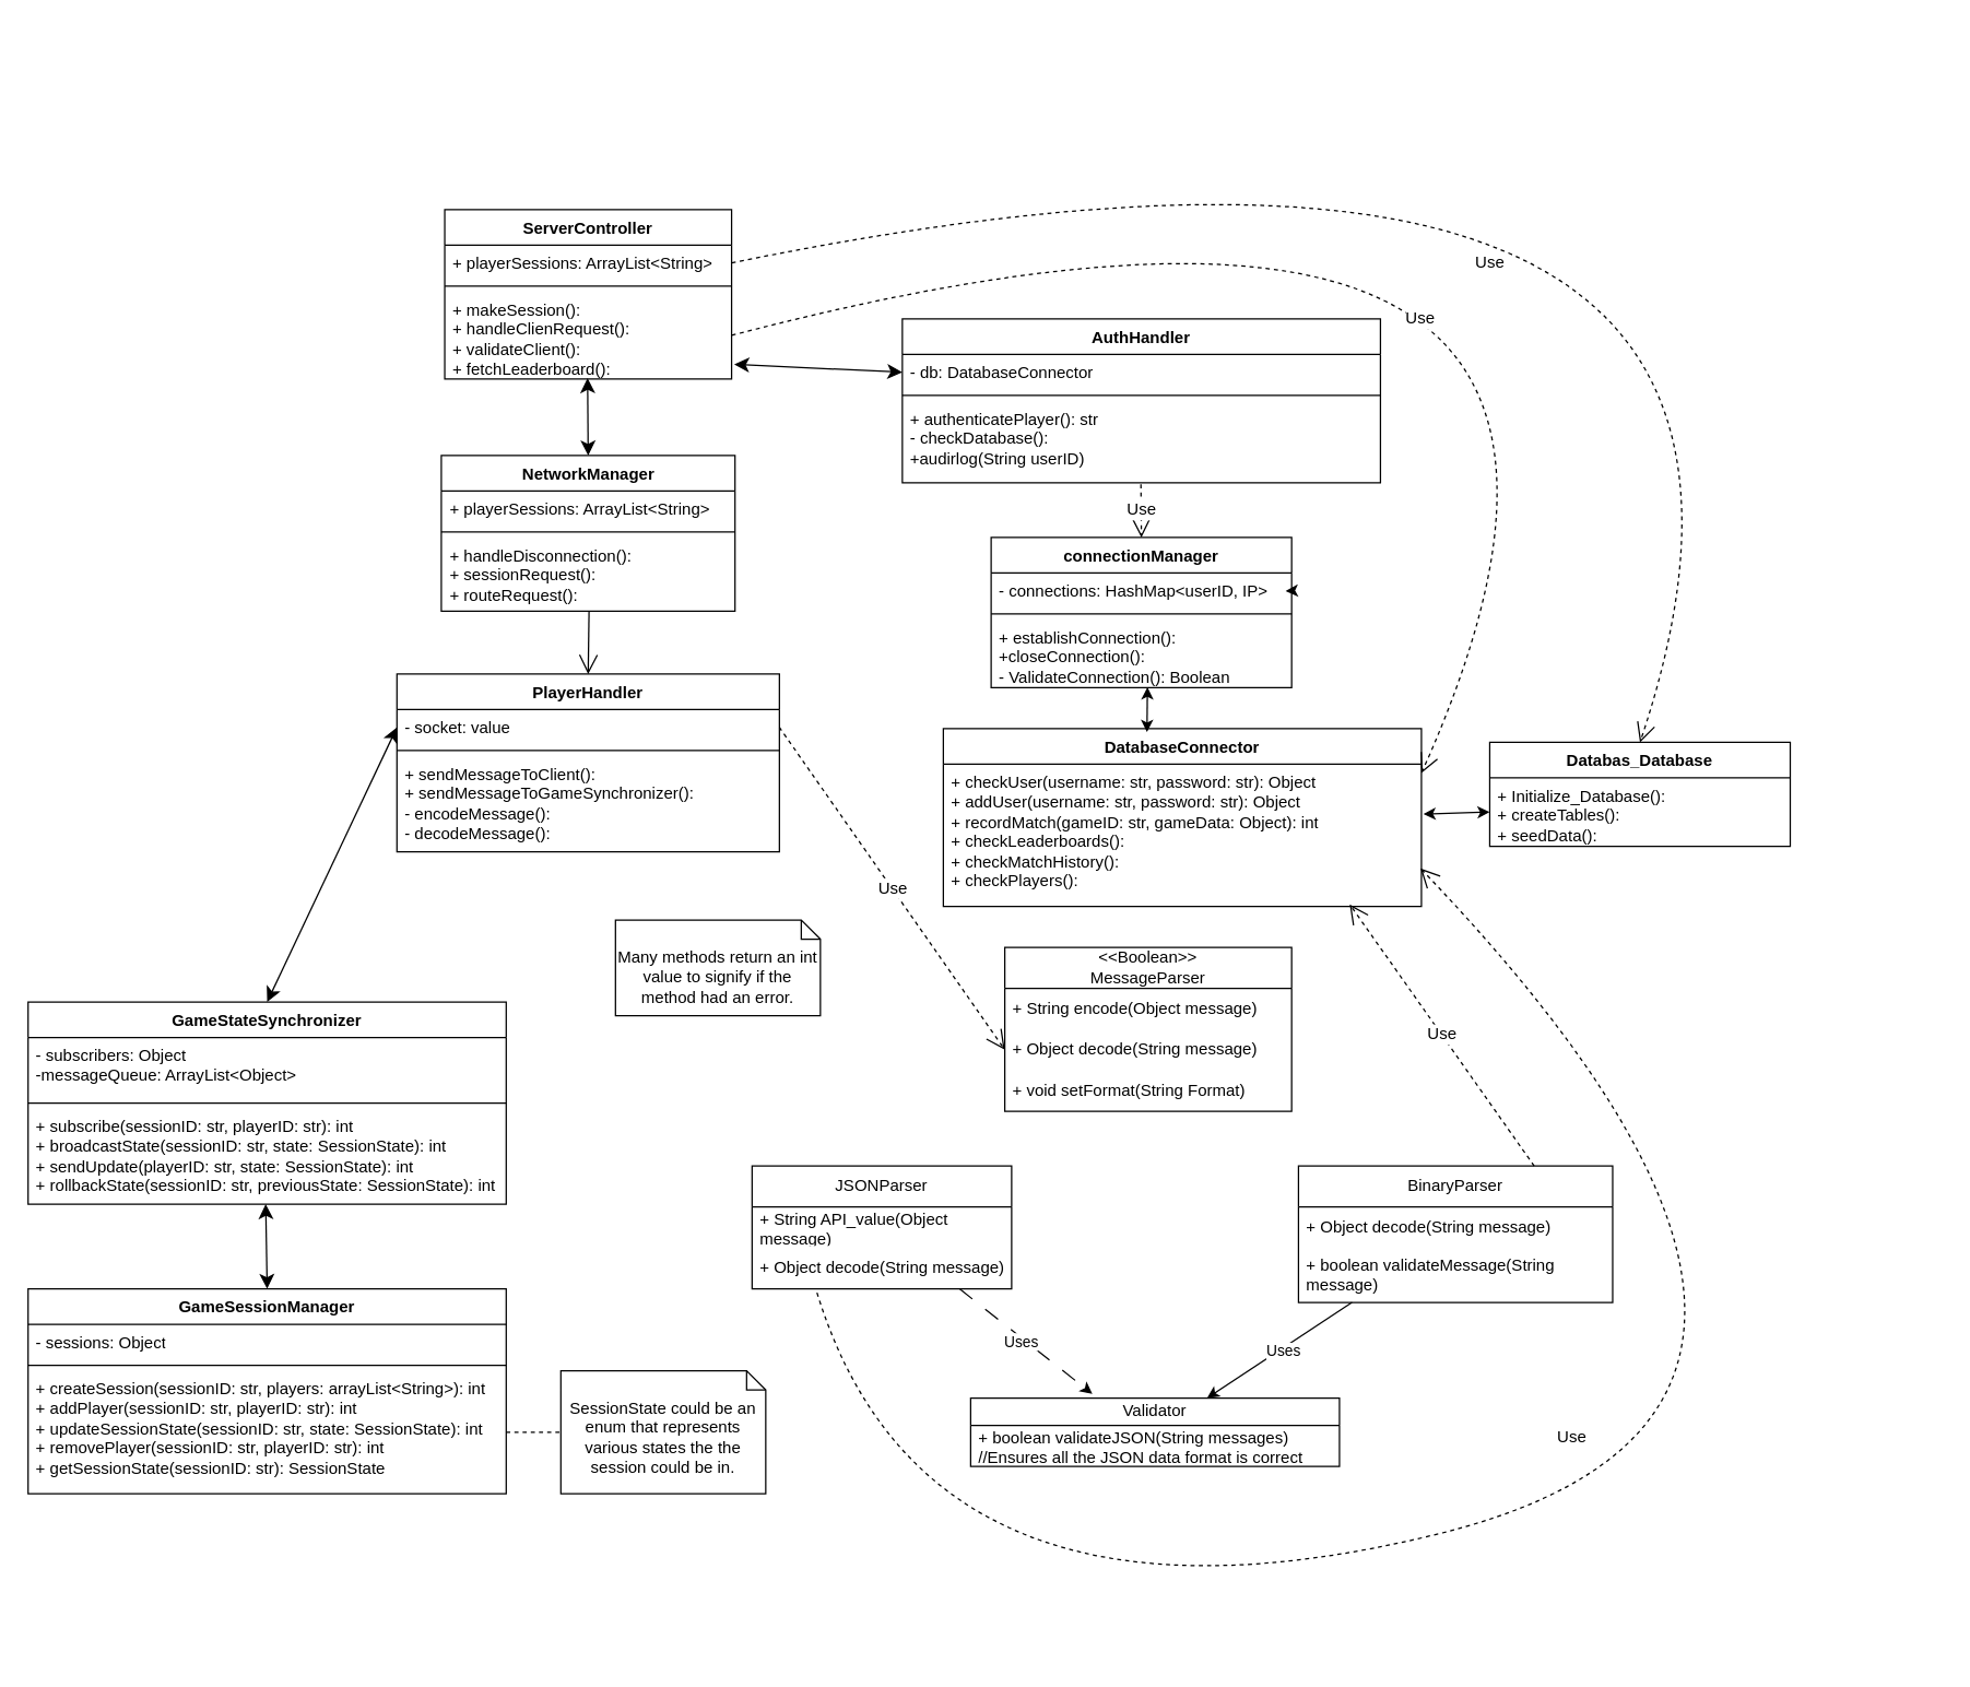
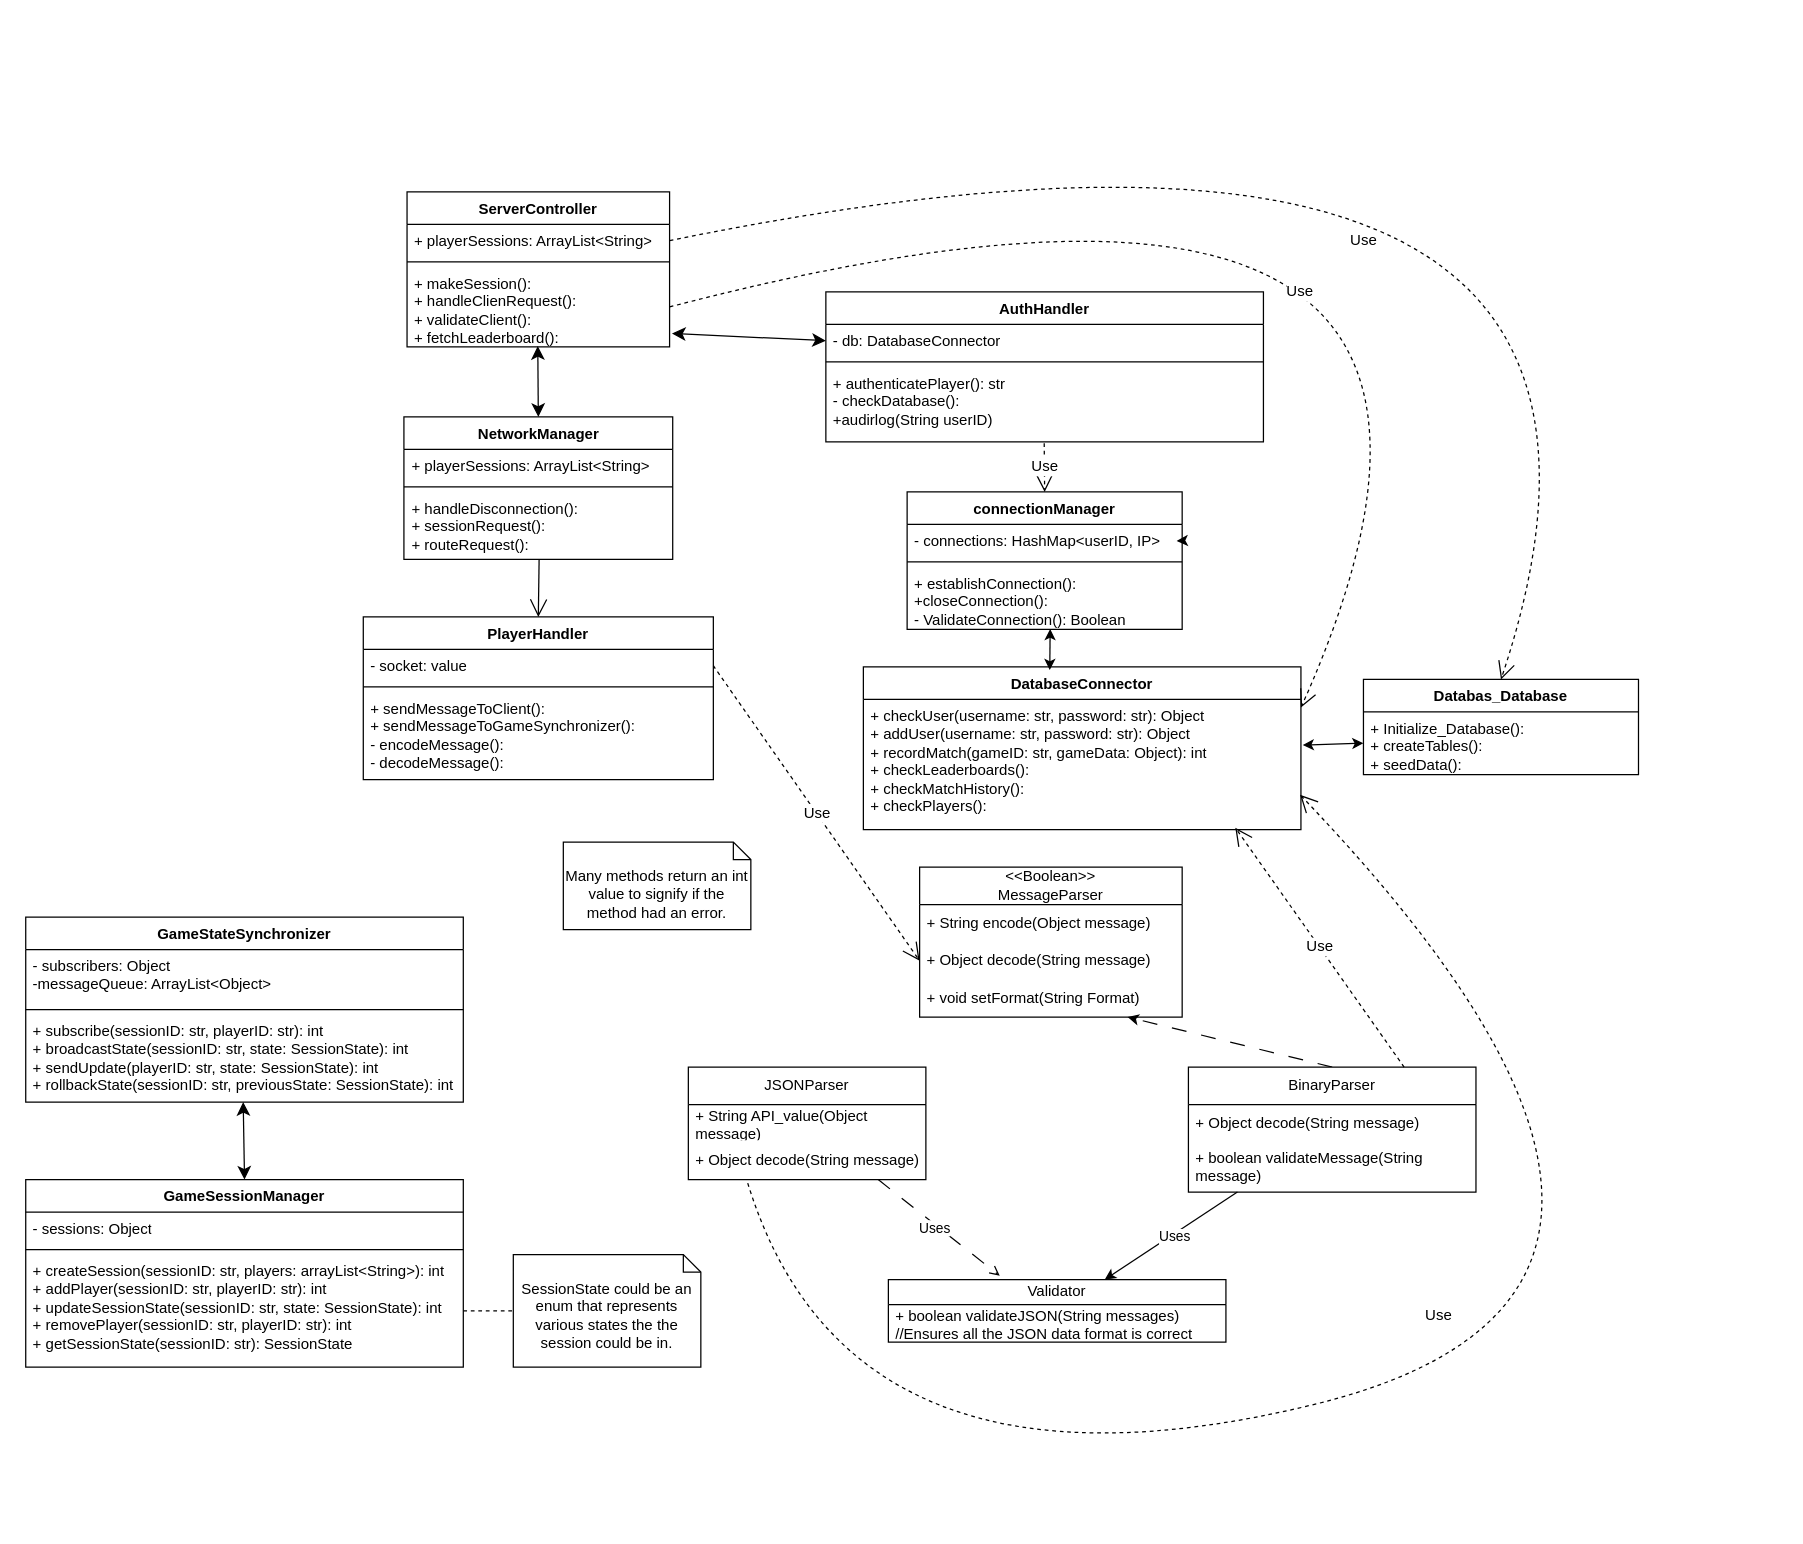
- <mxCell id="47" value="" style="endArrow=classic;startArrow=classic;html=1;rounded=0;fontSize=12;startSize=8;endSize=8;curved=1;exitX=0.5;exitY=0;exitDx=0;exitDy=0;entryX=0;entryY=0.5;entryDx=0;entryDy=0;" parent="1" source="6" target="39" edge="1"><mxGeometry width="50" height="50" relative="1" as="geometry"><mxPoint x="210" y="713" as="sourcePoint" /><mxPoint x="260" y="663" as="targetPoint" /></mxGeometry></mxCell>
+ <mxCell id="26" style="edgeStyle=none;html=1;exitX=0.5;exitY=0;exitDx=0;exitDy=0;dashed=1;dashPattern=12 12;" parent="1" source="27" target="22" edge="1"><mxGeometry relative="1" as="geometry" /></mxCell>
- <mxCell id="32" style="edgeStyle=none;html=1;entryX=0.33;entryY=-0.06;entryDx=0;entryDy=0;entryPerimeter=0;dashed=1;dashPattern=12 12;" parent="1" source="23" target="30" edge="1"><mxGeometry relative="1" as="geometry" /></mxCell>
+ <mxCell id="32" style="edgeStyle=none;html=1;entryX=0.33;entryY=-0.06;entryDx=0;entryDy=0;entryPerimeter=0;dashed=1;dashPattern=12 12;endArrow=open;" parent="1" source="23" target="30" edge="1"><mxGeometry relative="1" as="geometry" /></mxCell>
